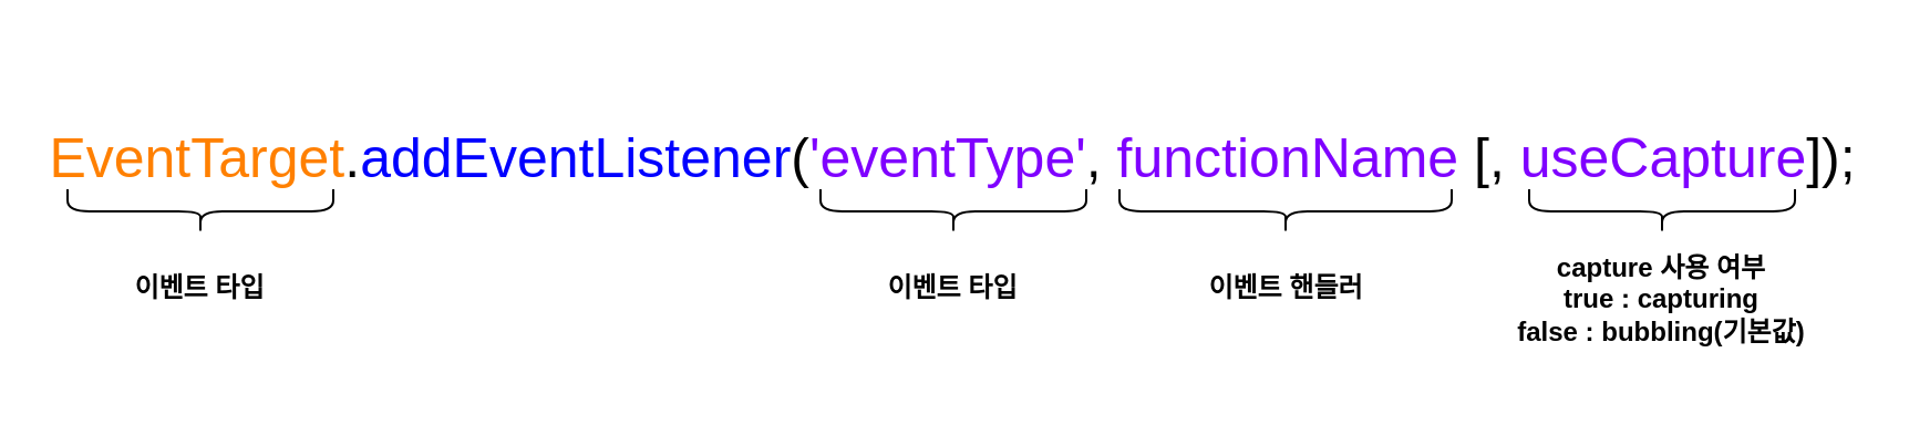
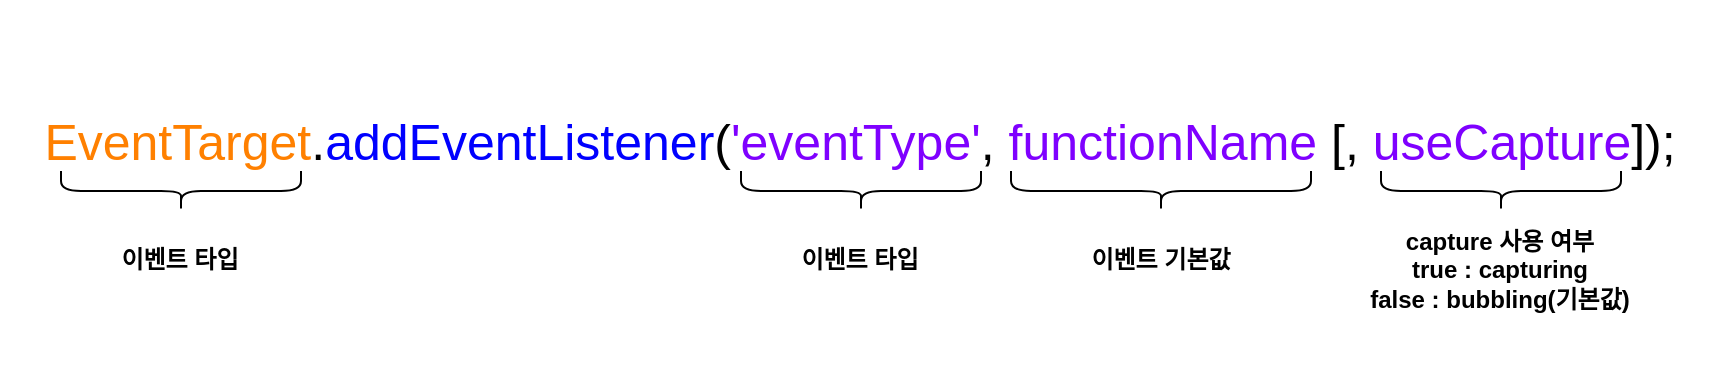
- <mxCell id="9" value="&lt;b&gt;이벤트 핸들러&lt;/b&gt;" style="text;html=1;strokeColor=none;fillColor=none;align=center;verticalAlign=middle;whiteSpace=wrap;rounded=0;fontSize=12;fontColor=#000000;" vertex="1" parent="1"><mxGeometry x="537.5" y="115" width="85" height="30" as="geometry" /></mxCell>
+ <mxCell id="9" value="&lt;b&gt;이벤트 기본값&lt;/b&gt;" style="text;html=1;strokeColor=none;fillColor=none;align=center;verticalAlign=middle;whiteSpace=wrap;rounded=0;fontSize=12;fontColor=#000000;" vertex="1" parent="1"><mxGeometry x="537.5" y="115" width="85" height="30" as="geometry" /></mxCell>
